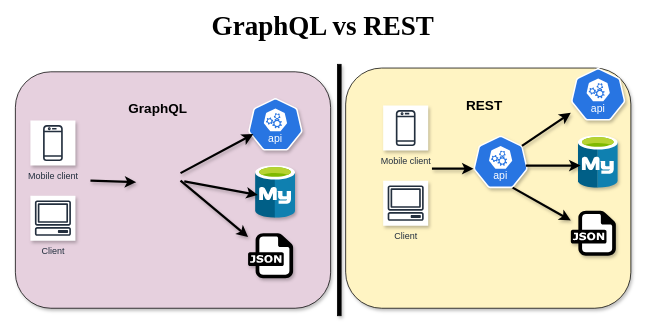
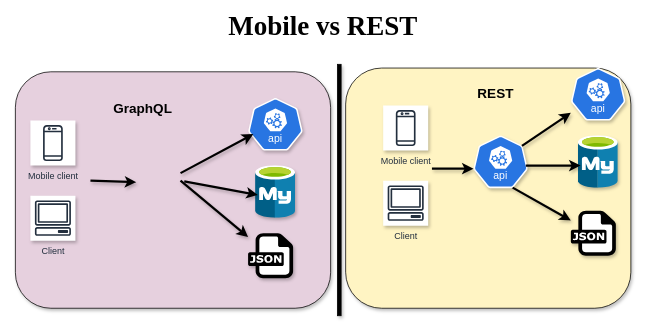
- <mxCell id="26" value="&lt;font face=&quot;Comic Sans MS&quot; style=&quot;font-size: 36px;&quot;&gt;&lt;b style=&quot;&quot;&gt;GraphQL vs REST&lt;/b&gt;&lt;/font&gt;" style="text;html=1;align=center;verticalAlign=middle;whiteSpace=wrap;rounded=0;shadow=0;" vertex="1" parent="1"><mxGeometry x="180" y="20" width="500" height="30" as="geometry" /></mxCell>
+ <mxCell id="26" value="&lt;font face=&quot;Comic Sans MS&quot; style=&quot;font-size: 36px;&quot;&gt;&lt;b style=&quot;&quot;&gt;Mobile vs REST&lt;/b&gt;&lt;/font&gt;" style="text;html=1;align=center;verticalAlign=middle;whiteSpace=wrap;rounded=0;shadow=0;" vertex="1" parent="1"><mxGeometry x="180" y="20" width="500" height="30" as="geometry" /></mxCell>
- <mxCell id="10" value="&lt;span style=&quot;font-size: 18px;&quot;&gt;&lt;b&gt;REST&lt;/b&gt;&lt;/span&gt;" style="text;html=1;align=center;verticalAlign=middle;whiteSpace=wrap;rounded=0;shadow=1;" vertex="1" parent="1"><mxGeometry x="615" y="125" width="60" height="30" as="geometry" /></mxCell>
+ <mxCell id="10" value="&lt;span style=&quot;font-size: 18px;&quot;&gt;&lt;b&gt;REST&lt;/b&gt;&lt;/span&gt;" style="text;html=1;align=center;verticalAlign=middle;whiteSpace=wrap;rounded=0;shadow=1;" vertex="1" parent="1"><mxGeometry x="630" y="110" width="60" height="30" as="geometry" /></mxCell>
- <mxCell id="9" value="&lt;span style=&quot;font-size: 18px;&quot;&gt;&lt;b&gt;GraphQL&lt;/b&gt;&lt;/span&gt;" style="text;html=1;align=center;verticalAlign=middle;whiteSpace=wrap;rounded=0;shadow=1;" vertex="1" parent="1"><mxGeometry x="180" y="130" width="60" height="30" as="geometry" /></mxCell>
+ <mxCell id="9" value="&lt;span style=&quot;font-size: 18px;&quot;&gt;&lt;b&gt;GraphQL&lt;/b&gt;&lt;/span&gt;" style="text;html=1;align=center;verticalAlign=middle;whiteSpace=wrap;rounded=0;shadow=1;" vertex="1" parent="1"><mxGeometry x="160" y="130" width="60" height="30" as="geometry" /></mxCell>
